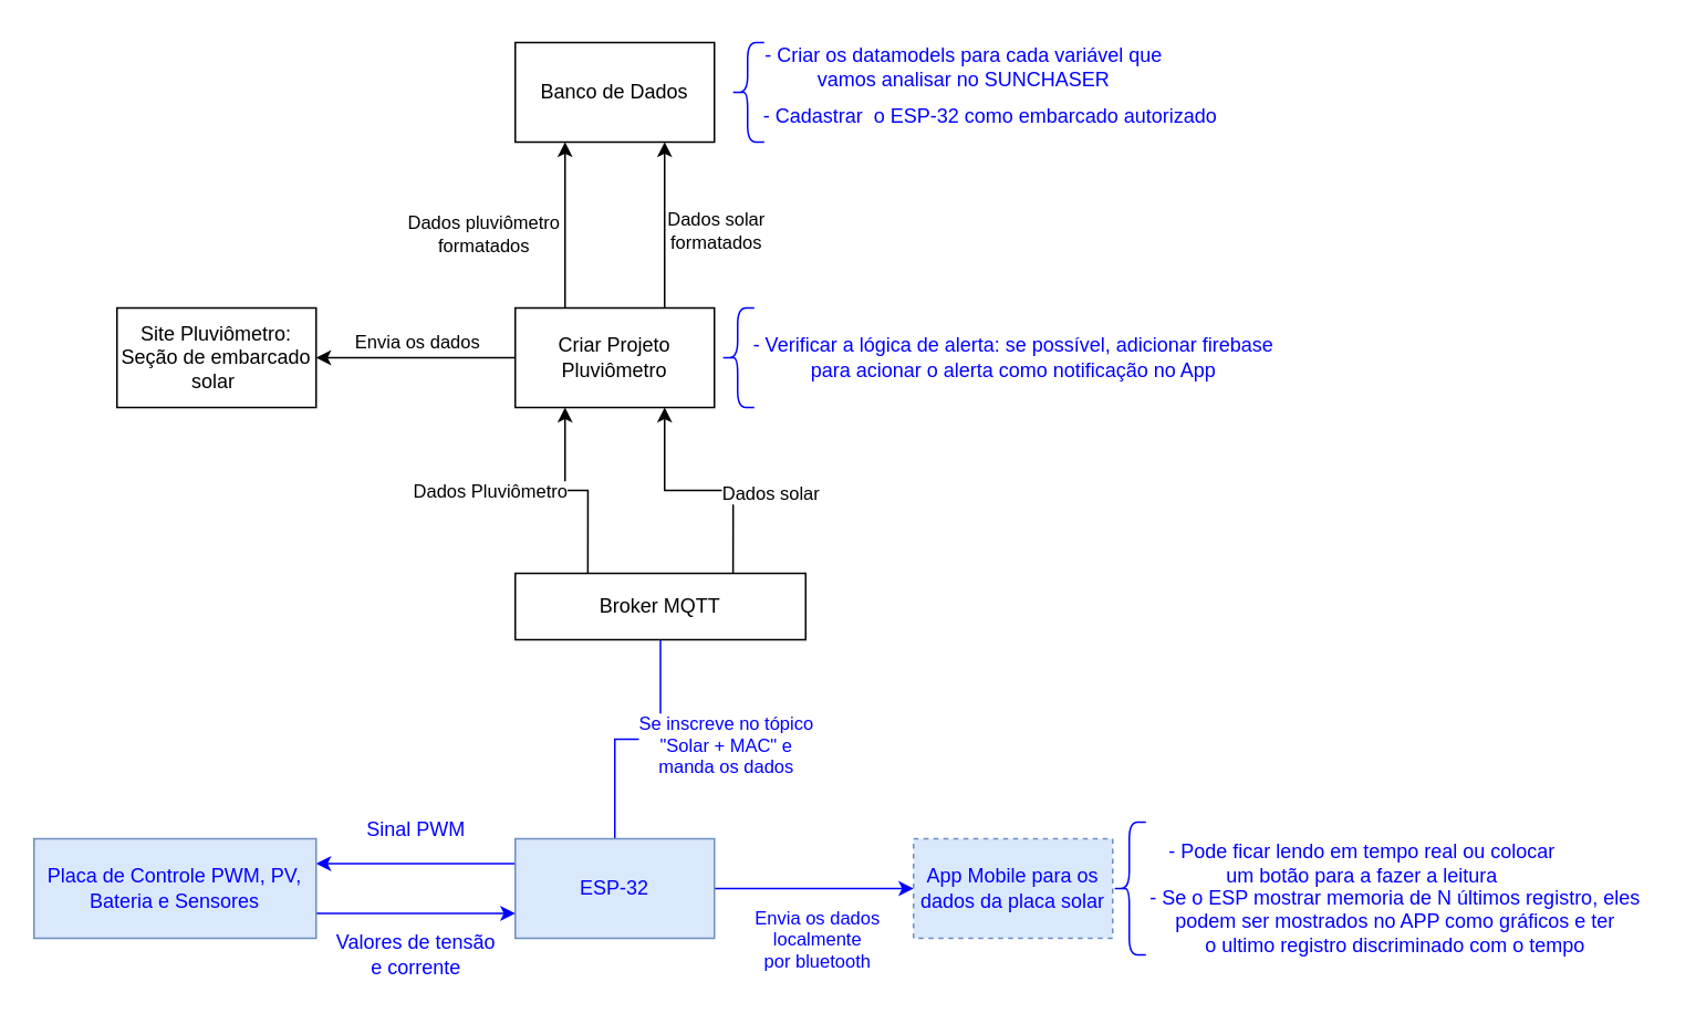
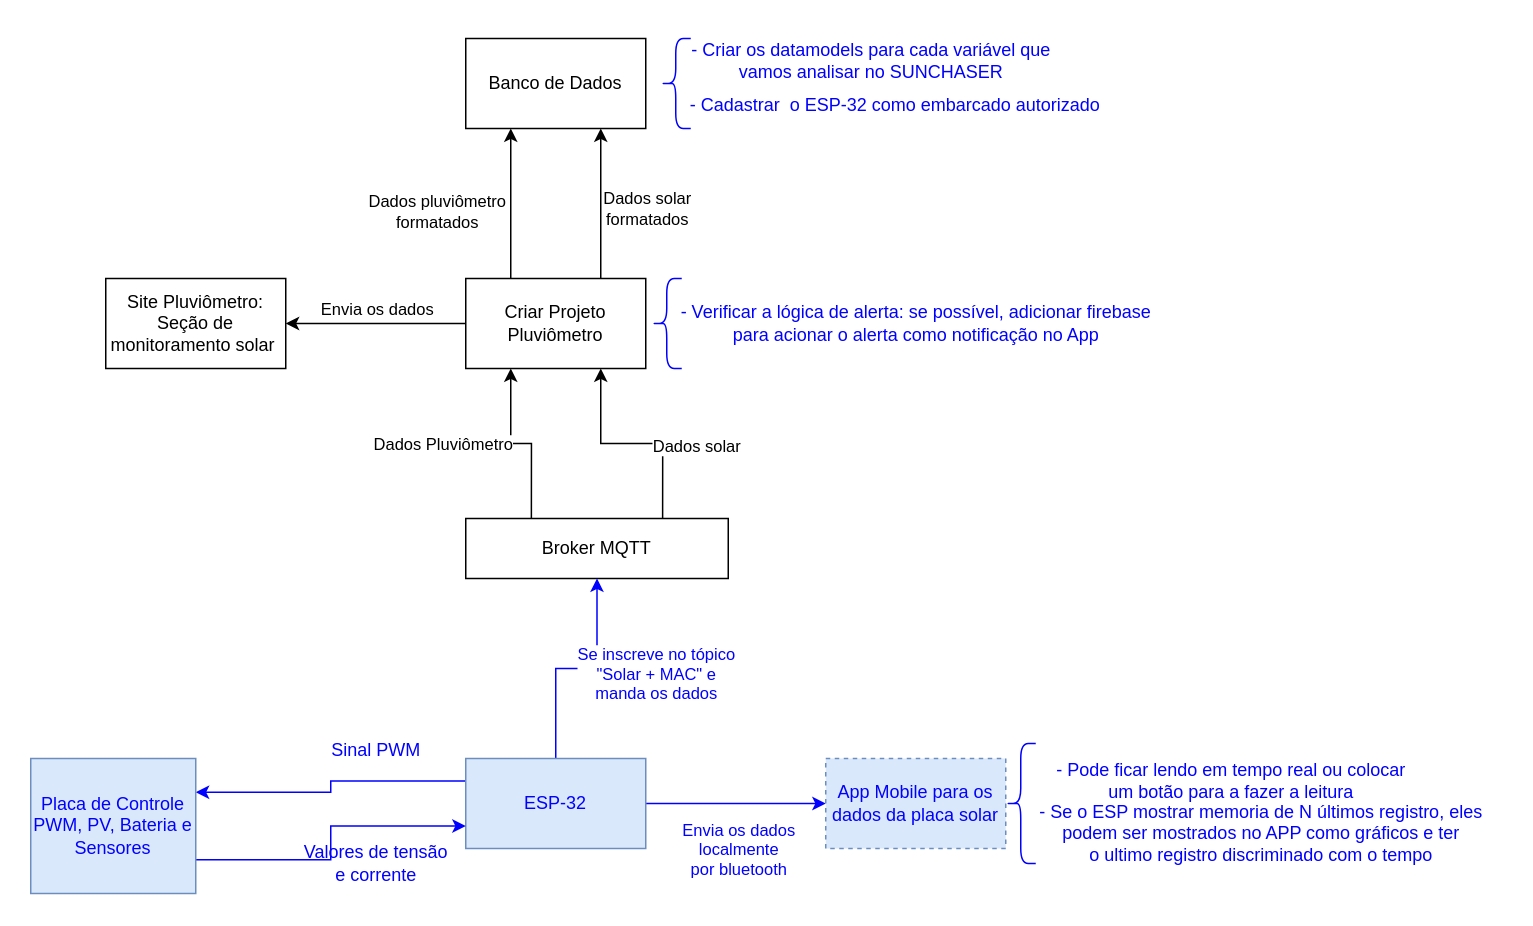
- <mxCell id="15" value="Site Pluviômetro:&lt;br&gt;Seção de embarcado solar&amp;nbsp;" style="rounded=0;whiteSpace=wrap;html=1;fillColor=#ffffff;strokeColor=#000000;" parent="1" vertex="1"><mxGeometry x="70" y="185" width="120" height="60" as="geometry" /></mxCell>
+ <mxCell id="15" value="Site Pluviômetro:&lt;br&gt;Seção de monitoramento solar&amp;nbsp;" style="rounded=0;whiteSpace=wrap;html=1;fillColor=#ffffff;strokeColor=#000000;" parent="1" vertex="1"><mxGeometry x="70" y="185" width="120" height="60" as="geometry" /></mxCell>
- <mxCell id="16" style="edgeStyle=orthogonalEdgeStyle;rounded=0;orthogonalLoop=1;jettySize=auto;html=1;exitX=0.5;exitY=0;exitDx=0;exitDy=0;entryX=0.5;entryY=1;entryDx=0;entryDy=0;strokeColor=#0000FF;endArrow=none;" parent="1" source="21" target="14" edge="1"><mxGeometry relative="1" as="geometry" /></mxCell>
+ <mxCell id="16" style="edgeStyle=orthogonalEdgeStyle;rounded=0;orthogonalLoop=1;jettySize=auto;html=1;exitX=0.5;exitY=0;exitDx=0;exitDy=0;entryX=0.5;entryY=1;entryDx=0;entryDy=0;strokeColor=#0000FF;" parent="1" source="21" target="14" edge="1"><mxGeometry relative="1" as="geometry" /></mxCell>
- <mxCell id="29" value="Placa de Controle PWM, PV, Bateria e Sensores" style="rounded=0;whiteSpace=wrap;html=1;fillColor=#dae8fc;strokeColor=#6c8ebf;fontColor=#0000FF;" parent="1" vertex="1"><mxGeometry x="20" y="505" width="170" height="60" as="geometry" /></mxCell>
+ <mxCell id="29" value="Placa de Controle PWM, PV, Bateria e Sensores" style="rounded=0;whiteSpace=wrap;html=1;fillColor=#dae8fc;strokeColor=#6c8ebf;fontColor=#0000FF;" parent="1" vertex="1"><mxGeometry x="20" y="505" width="110" height="90" as="geometry" /></mxCell>
